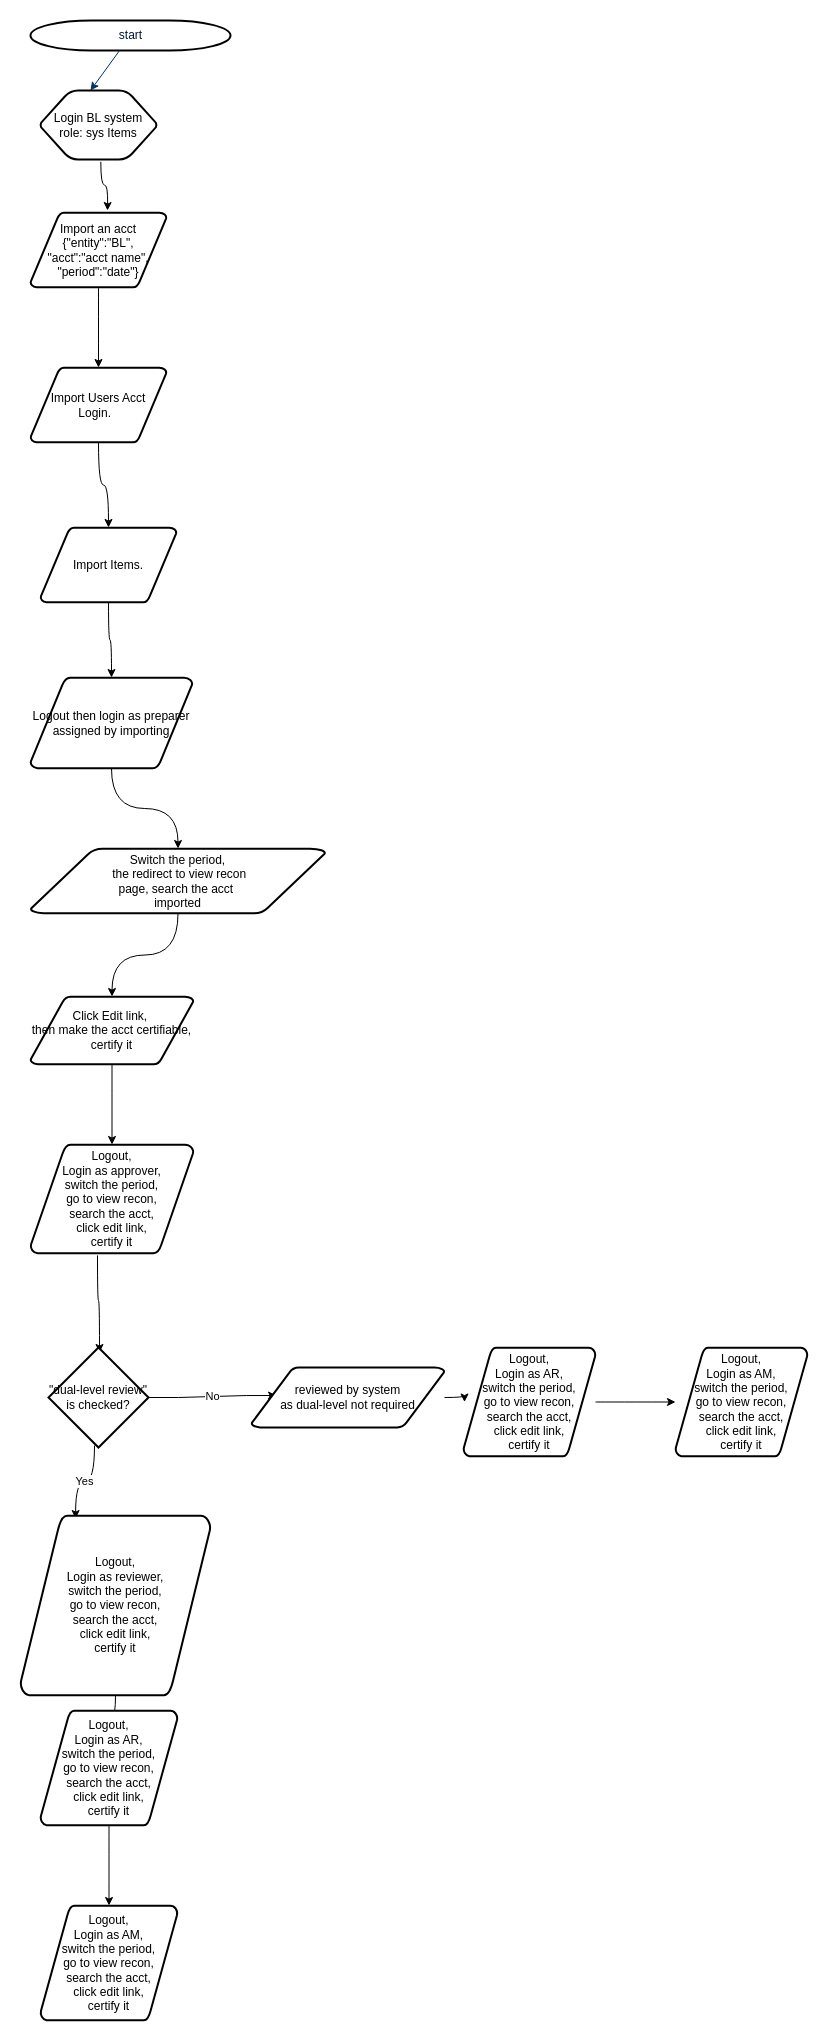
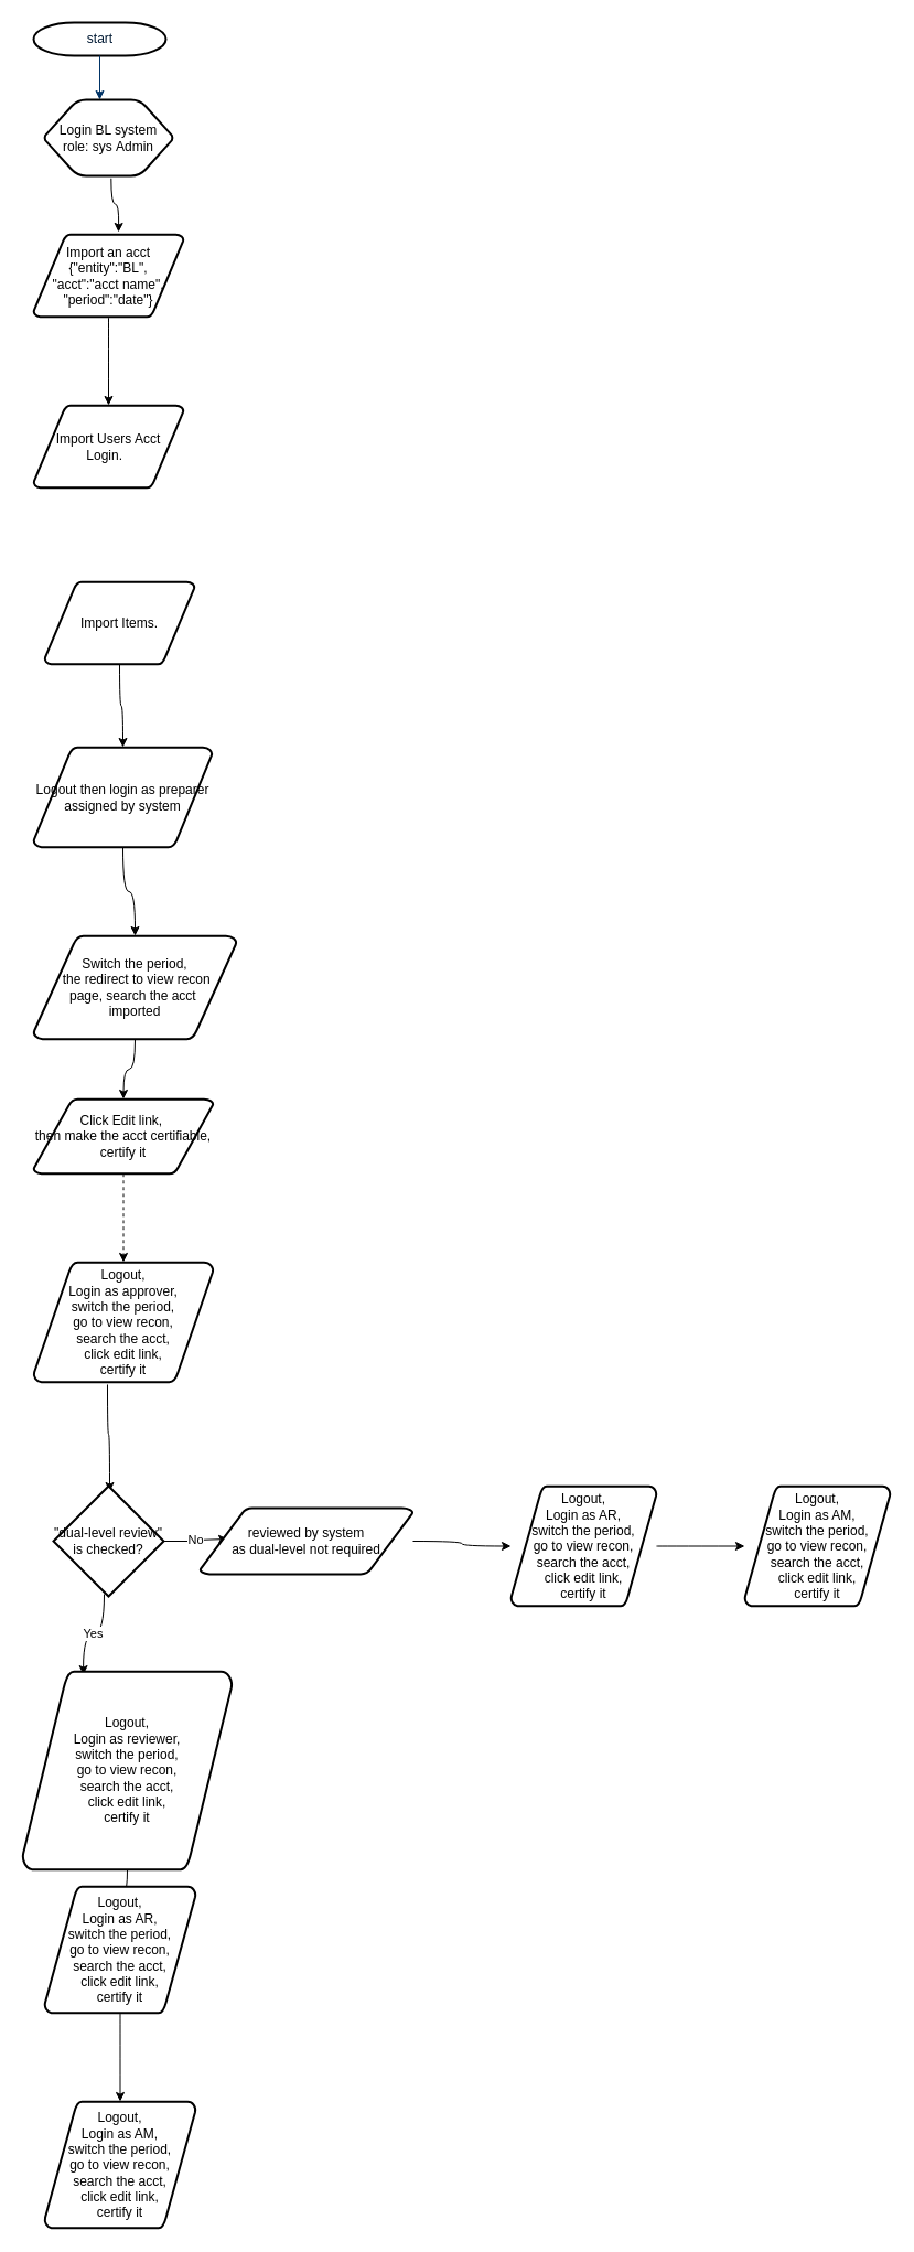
- <mxCell id="2" value="start" style="shape=mxgraph.flowchart.terminator;fillColor=#FFFFFF;strokeColor=#000000;strokeWidth=2;gradientColor=none;gradientDirection=north;fontColor=#001933;fontStyle=0;html=1;" parent="1" vertex="1"><mxGeometry x="30" y="20" width="200" height="30" as="geometry" /></mxCell>
+ <mxCell id="2" value="start" style="shape=mxgraph.flowchart.terminator;fillColor=#FFFFFF;strokeColor=#000000;strokeWidth=2;gradientColor=none;gradientDirection=north;fontColor=#001933;fontStyle=0;html=1;" parent="1" vertex="1"><mxGeometry x="30" y="20" width="120" height="30" as="geometry" /></mxCell>
- <mxCell id="5" value="Login BL system&lt;br&gt;role: sys&amp;nbsp;&lt;span&gt;Items&lt;/span&gt;" style="strokeWidth=2;html=1;shape=mxgraph.flowchart.preparation;whiteSpace=wrap;" parent="1" vertex="1"><mxGeometry x="40" y="90" width="116" height="69" as="geometry" /></mxCell>
+ <mxCell id="5" value="Login BL system&lt;br&gt;role: sys&amp;nbsp;&lt;span&gt;Admin&lt;/span&gt;" style="strokeWidth=2;html=1;shape=mxgraph.flowchart.preparation;whiteSpace=wrap;" parent="1" vertex="1"><mxGeometry x="40" y="90" width="116" height="69" as="geometry" /></mxCell>
- <mxCell id="8" value="" style="edgeStyle=orthogonalEdgeStyle;rounded=0;html=1;jettySize=auto;orthogonalLoop=1;curved=1;" parent="1" source="9" target="11" edge="1"><mxGeometry relative="1" as="geometry" /></mxCell>
- <mxCell id="13" value="Logout then login as preparer assigned by importing" style="strokeWidth=2;html=1;shape=mxgraph.flowchart.data;whiteSpace=wrap;" parent="1" vertex="1"><mxGeometry x="30" y="677" width="162" height="91" as="geometry" /></mxCell>
+ <mxCell id="13" value="Logout then login as preparer assigned by system" style="strokeWidth=2;html=1;shape=mxgraph.flowchart.data;whiteSpace=wrap;" parent="1" vertex="1"><mxGeometry x="30" y="677" width="162" height="91" as="geometry" /></mxCell>
- <mxCell id="15" value="Switch the period,&lt;div&gt;&amp;nbsp;the redirect to view recon&lt;/div&gt;&lt;div&gt;page, search the acct&amp;nbsp;&lt;/div&gt;&lt;div&gt;imported&lt;/div&gt;" style="strokeWidth=2;html=1;shape=mxgraph.flowchart.data;whiteSpace=wrap;" parent="1" vertex="1"><mxGeometry x="30" y="848" width="295" height="65" as="geometry" /></mxCell>
+ <mxCell id="15" value="Switch the period,&lt;div&gt;&amp;nbsp;the redirect to view recon&lt;/div&gt;&lt;div&gt;page, search the acct&amp;nbsp;&lt;/div&gt;&lt;div&gt;imported&lt;/div&gt;" style="strokeWidth=2;html=1;shape=mxgraph.flowchart.data;whiteSpace=wrap;" parent="1" vertex="1"><mxGeometry x="30" y="848" width="184" height="94" as="geometry" /></mxCell>
- <mxCell id="16" value="" style="edgeStyle=orthogonalEdgeStyle;rounded=0;html=1;jettySize=auto;orthogonalLoop=1;curved=1;" parent="1" source="17" target="19" edge="1"><mxGeometry relative="1" as="geometry" /></mxCell>
+ <mxCell id="16" value="" style="edgeStyle=orthogonalEdgeStyle;rounded=0;html=1;jettySize=auto;orthogonalLoop=1;curved=1;dashed=1;" parent="1" source="17" target="19" edge="1"><mxGeometry relative="1" as="geometry" /></mxCell>
- <mxCell id="29" value="reviewed by system&lt;div&gt;&lt;span&gt;as dual-level not required&lt;/span&gt;&lt;/div&gt;" style="strokeWidth=2;html=1;shape=mxgraph.flowchart.data;whiteSpace=wrap;" parent="1" vertex="1"><mxGeometry x="251" y="1367" width="193" height="60" as="geometry" /></mxCell>
+ <mxCell id="29" value="reviewed by system&lt;div&gt;&lt;span&gt;as dual-level not required&lt;/span&gt;&lt;/div&gt;" style="strokeWidth=2;html=1;shape=mxgraph.flowchart.data;whiteSpace=wrap;" parent="1" vertex="1"><mxGeometry x="181" y="1367" width="193" height="60" as="geometry" /></mxCell>
